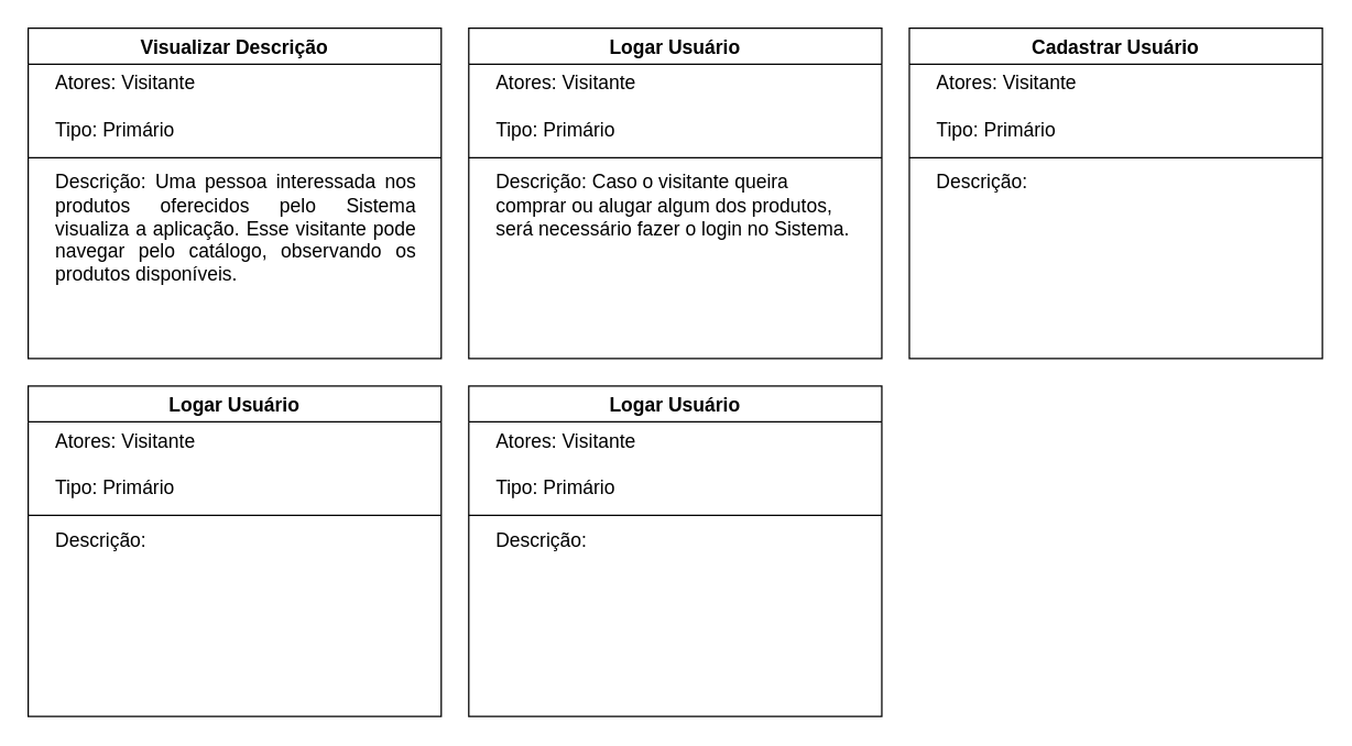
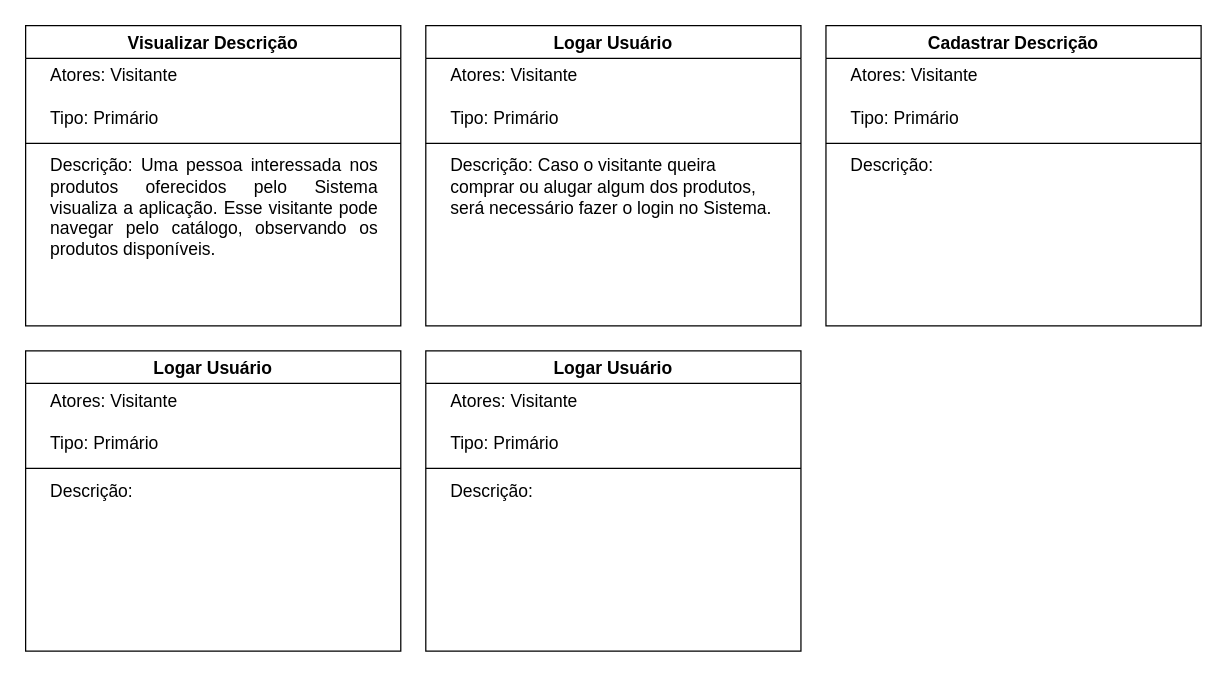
- <mxCell id="18" value="Cadastrar Usuário" style="swimlane;fontStyle=1;align=center;verticalAlign=top;childLayout=stackLayout;horizontal=1;startSize=26;horizontalStack=0;resizeParent=1;resizeParentMax=0;resizeLast=0;collapsible=1;marginBottom=0;whiteSpace=wrap;html=1;fontSize=14;labelBackgroundColor=none;spacing=0;spacingLeft=20;spacingBottom=0;spacingTop=1;spacingRight=20;" vertex="1" parent="1"><mxGeometry x="660" y="20" width="300" height="240" as="geometry" /></mxCell>
+ <mxCell id="18" value="Cadastrar Descrição" style="swimlane;fontStyle=1;align=center;verticalAlign=top;childLayout=stackLayout;horizontal=1;startSize=26;horizontalStack=0;resizeParent=1;resizeParentMax=0;resizeLast=0;collapsible=1;marginBottom=0;whiteSpace=wrap;html=1;fontSize=14;labelBackgroundColor=none;spacing=0;spacingLeft=20;spacingBottom=0;spacingTop=1;spacingRight=20;" vertex="1" parent="1"><mxGeometry x="660" y="20" width="300" height="240" as="geometry" /></mxCell>
